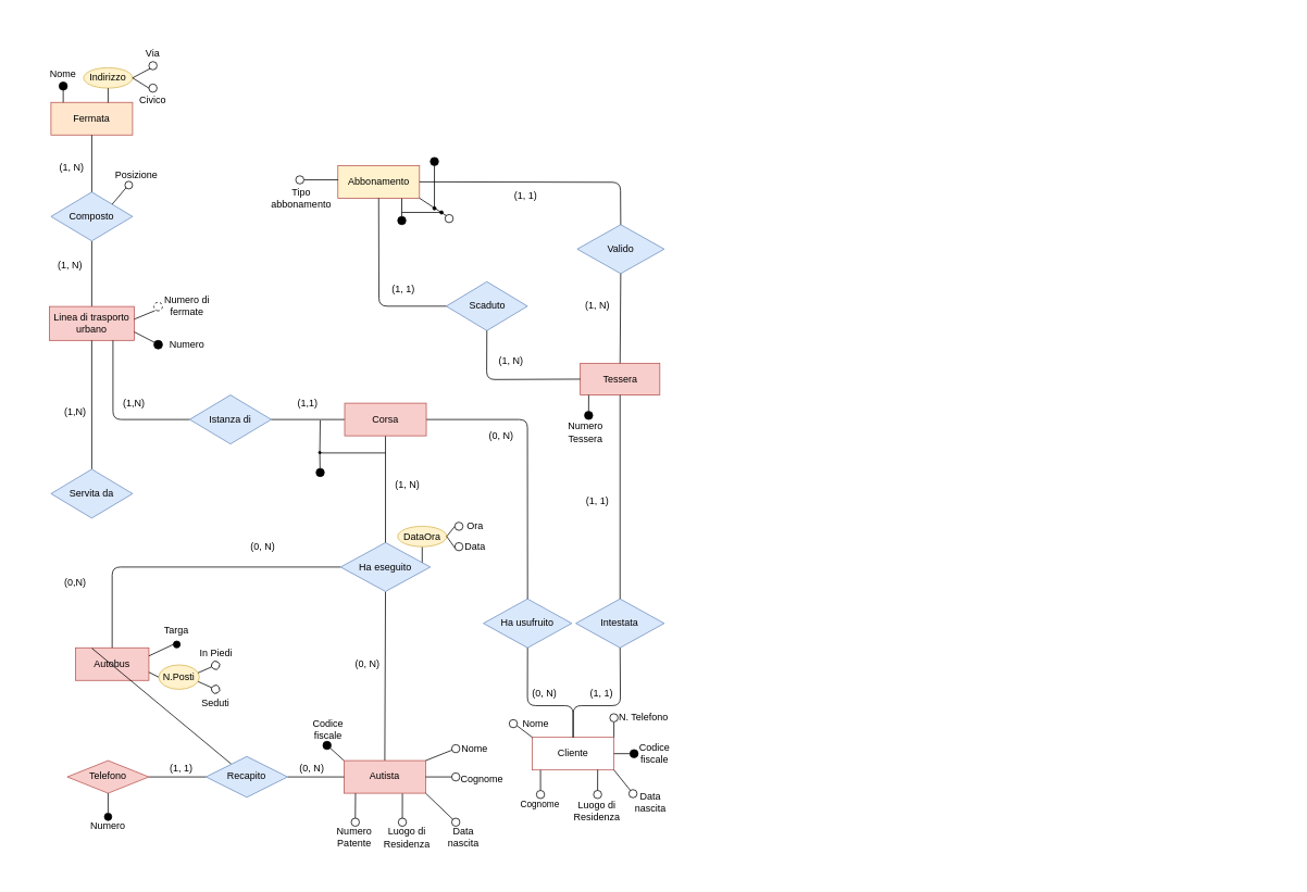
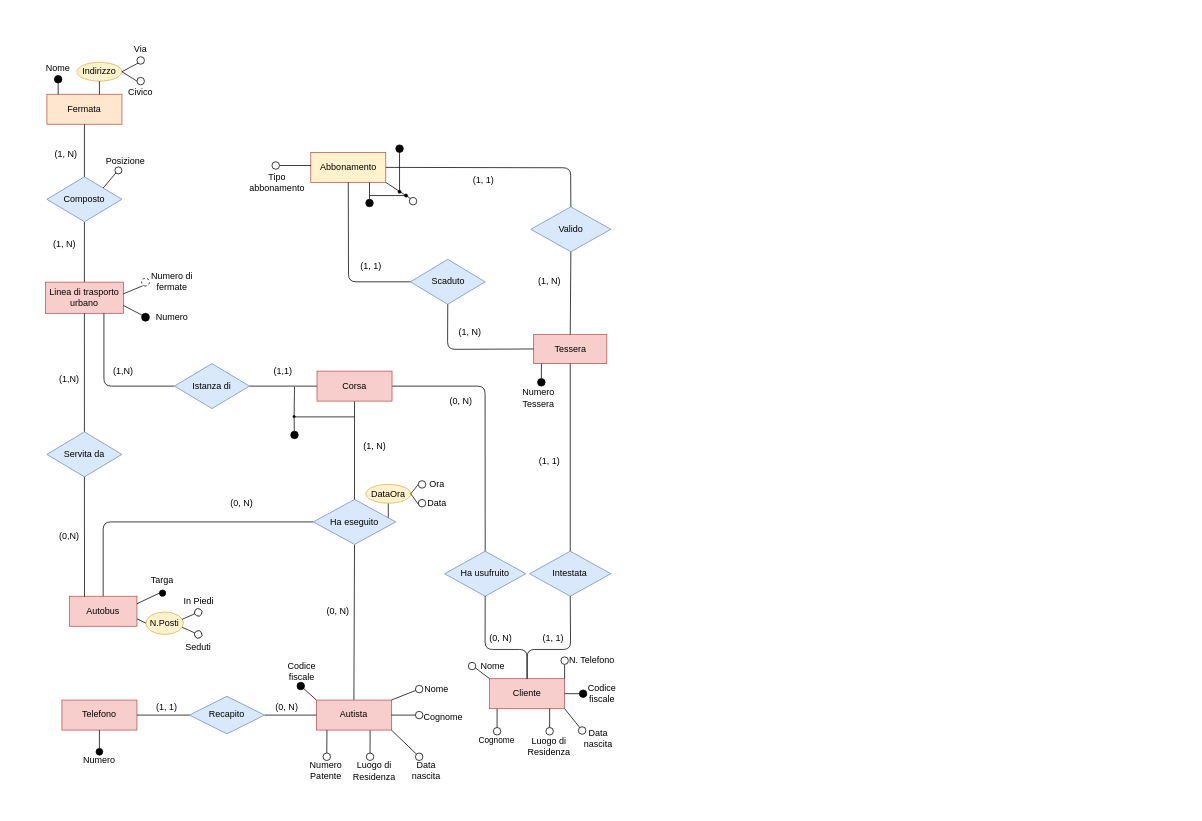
- <mxCell id="66" value="" style="endArrow=none;html=1;exitX=0.224;exitY=0.014;exitDx=0;exitDy=0;exitPerimeter=0;" parent="1" source="64" target="172" edge="1"><mxGeometry x="-808" y="485" width="50" height="50" as="geometry"><mxPoint x="162" y="775" as="sourcePoint" /><mxPoint x="212" y="725" as="targetPoint" /></mxGeometry></mxCell>
+ <mxCell id="66" value="" style="endArrow=none;html=1;exitX=0.224;exitY=0.014;exitDx=0;exitDy=0;entryX=0.5;entryY=1;entryDx=0;entryDy=0;exitPerimeter=0;" parent="1" source="64" target="62" edge="1"><mxGeometry x="-808" y="485" width="50" height="50" as="geometry"><mxPoint x="162" y="775" as="sourcePoint" /><mxPoint x="212" y="725" as="targetPoint" /></mxGeometry></mxCell>
- <mxCell id="5" value="Cliente" style="whiteSpace=wrap;html=1;align=center;fillColor=#ffffff;strokeColor=#b85450;" parent="1" vertex="1"><mxGeometry x="652" y="903.92" width="100" height="40" as="geometry" /></mxCell>
+ <mxCell id="5" value="Cliente" style="whiteSpace=wrap;html=1;align=center;fillColor=#f8cecc;strokeColor=#b85450;" parent="1" vertex="1"><mxGeometry x="652" y="903.92" width="100" height="40" as="geometry" /></mxCell>
- <mxCell id="173" value="Telefono" style="rhombus;whiteSpace=wrap;html=1;align=center;fillColor=#f8cecc;strokeColor=#b85450;" vertex="1" parent="1"><mxGeometry x="82" y="932.44" width="100" height="40" as="geometry" /></mxCell>
+ <mxCell id="173" value="Telefono" style="whiteSpace=wrap;html=1;align=center;fillColor=#f8cecc;strokeColor=#b85450;" vertex="1" parent="1"><mxGeometry x="82" y="932.44" width="100" height="40" as="geometry" /></mxCell>
